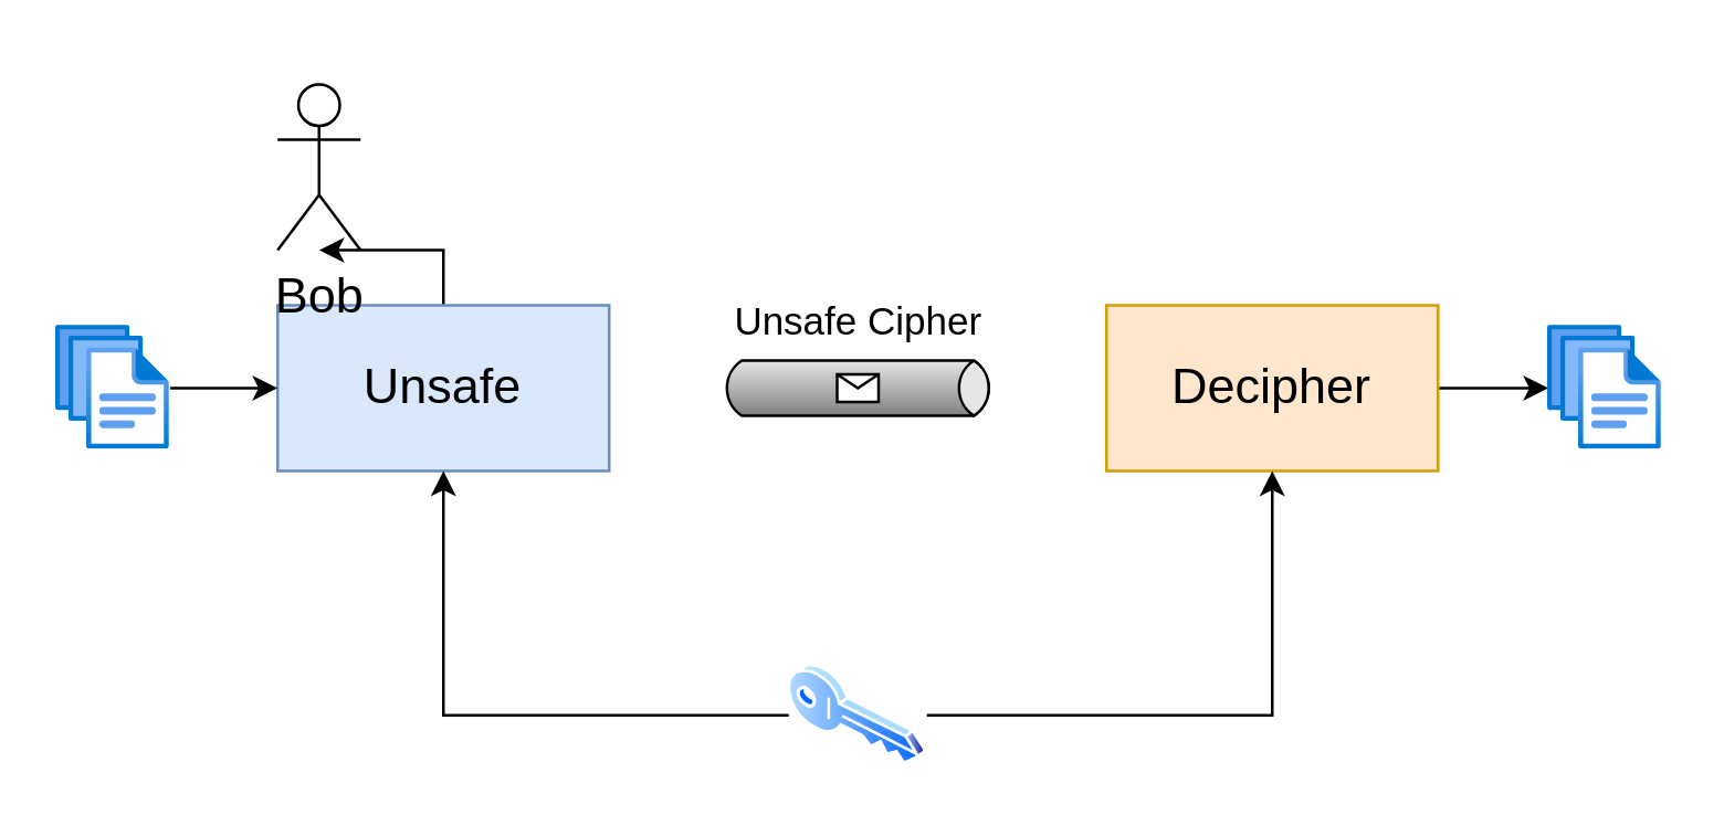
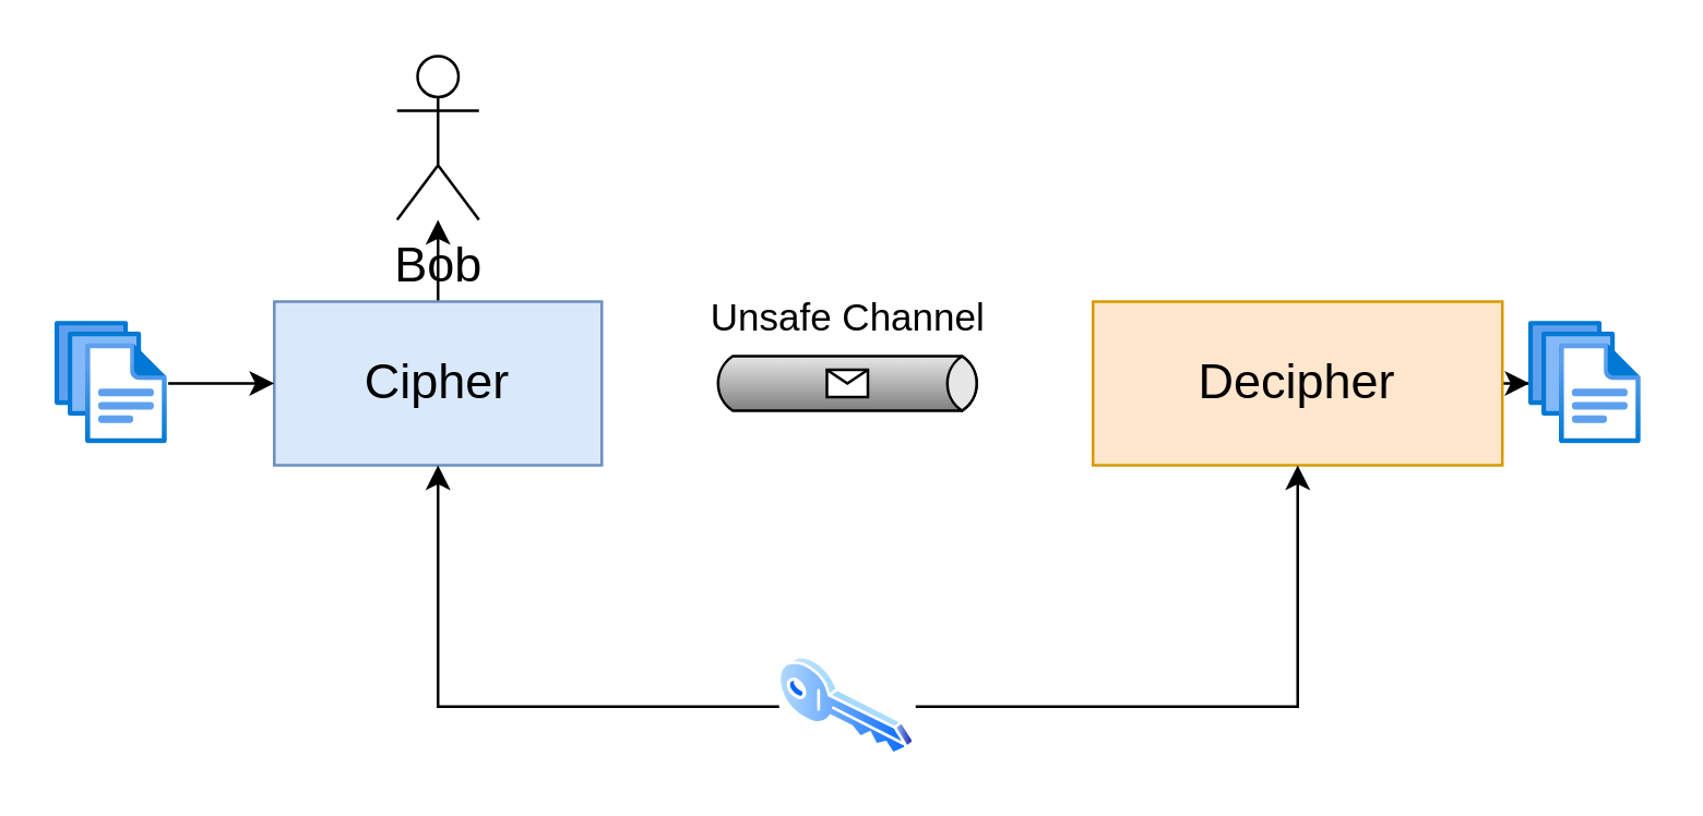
- <mxCell id="10" value="Bob" style="shape=umlActor;verticalLabelPosition=bottom;verticalAlign=top;html=1;outlineConnect=0;fontSize=18;" vertex="1" parent="1"><mxGeometry x="100" y="30" width="30" height="60" as="geometry" /></mxCell>
+ <mxCell id="10" value="Bob" style="shape=umlActor;verticalLabelPosition=bottom;verticalAlign=top;html=1;outlineConnect=0;fontSize=18;" vertex="1" parent="1"><mxGeometry x="145" y="20" width="30" height="60" as="geometry" /></mxCell>
- <mxCell id="15" value="&lt;font style=&quot;font-size: 14px;&quot;&gt;Unsafe Cipher&lt;/font&gt;" style="text;html=1;align=center;verticalAlign=middle;resizable=0;points=[];autosize=1;strokeColor=none;fillColor=none;fontSize=18;" vertex="1" parent="1"><mxGeometry x="250" y="95" width="120" height="40" as="geometry" /></mxCell>
+ <mxCell id="15" value="&lt;font style=&quot;font-size: 14px;&quot;&gt;Unsafe Channel&lt;/font&gt;" style="text;html=1;align=center;verticalAlign=middle;resizable=0;points=[];autosize=1;strokeColor=none;fillColor=none;fontSize=18;" vertex="1" parent="1"><mxGeometry x="250" y="95" width="120" height="40" as="geometry" /></mxCell>
- <mxCell id="3" value="&lt;font style=&quot;font-size: 18px;&quot;&gt;Unsafe&lt;/font&gt;" style="rounded=0;whiteSpace=wrap;html=1;fillColor=#dae8fc;strokeColor=#6c8ebf;" vertex="1" parent="1"><mxGeometry x="100" y="110" width="120" height="60" as="geometry" /></mxCell>
+ <mxCell id="3" value="&lt;font style=&quot;font-size: 18px;&quot;&gt;Cipher&lt;/font&gt;" style="rounded=0;whiteSpace=wrap;html=1;fillColor=#dae8fc;strokeColor=#6c8ebf;" vertex="1" parent="1"><mxGeometry x="100" y="110" width="120" height="60" as="geometry" /></mxCell>
- <mxCell id="5" value="&lt;font style=&quot;font-size: 18px;&quot;&gt;Decipher&lt;/font&gt;" style="rounded=0;whiteSpace=wrap;html=1;fillColor=#ffe6cc;strokeColor=#d79b00;" vertex="1" parent="1"><mxGeometry x="400" y="110" width="120" height="60" as="geometry" /></mxCell>
+ <mxCell id="5" value="&lt;font style=&quot;font-size: 18px;&quot;&gt;Decipher&lt;/font&gt;" style="rounded=0;whiteSpace=wrap;html=1;fillColor=#ffe6cc;strokeColor=#d79b00;" vertex="1" parent="1"><mxGeometry x="400" y="110" width="150" height="60" as="geometry" /></mxCell>
